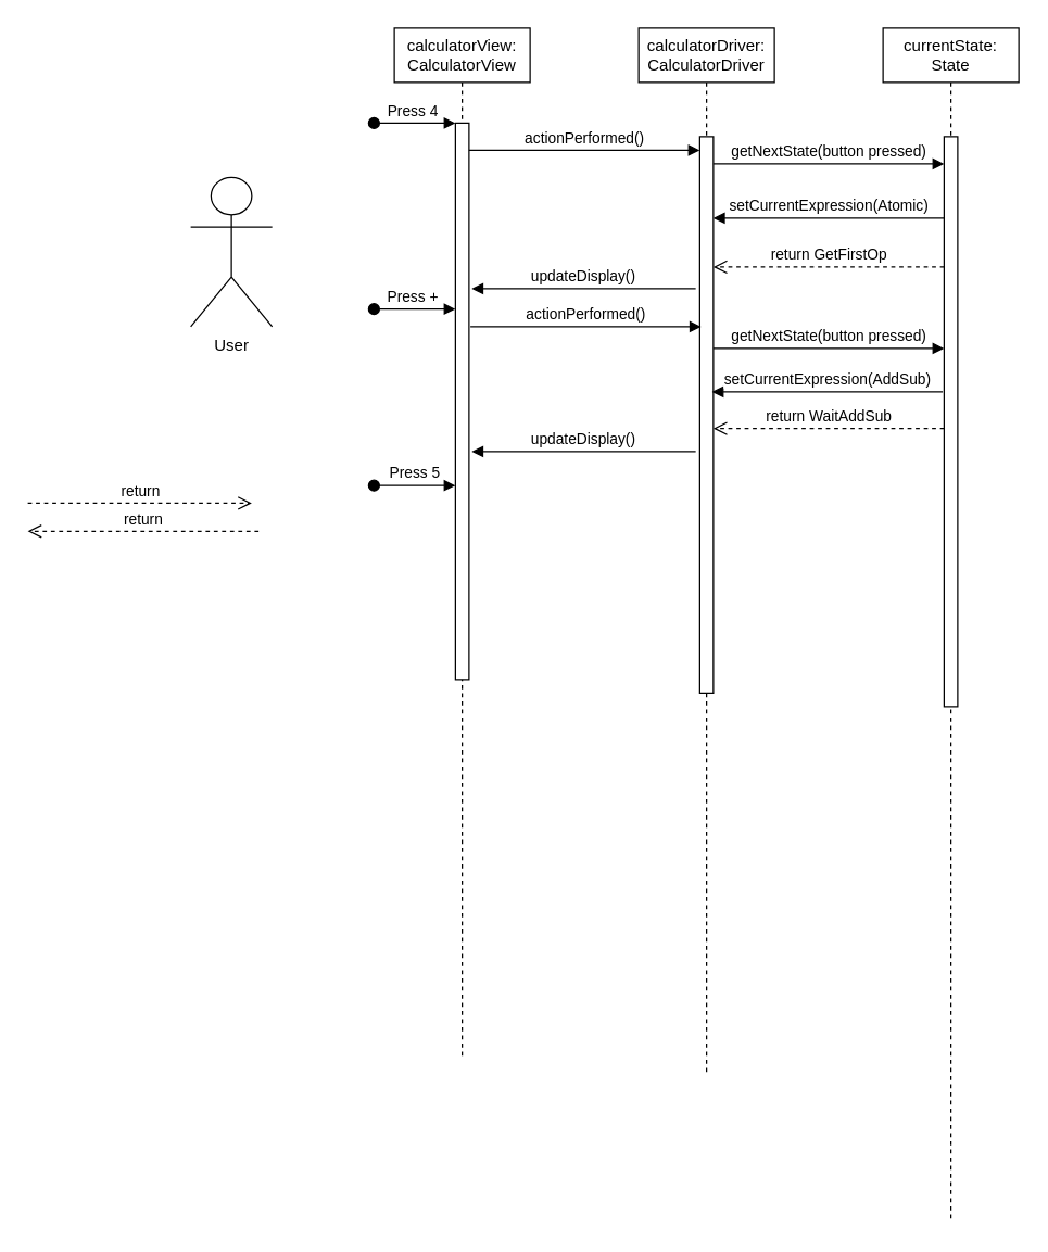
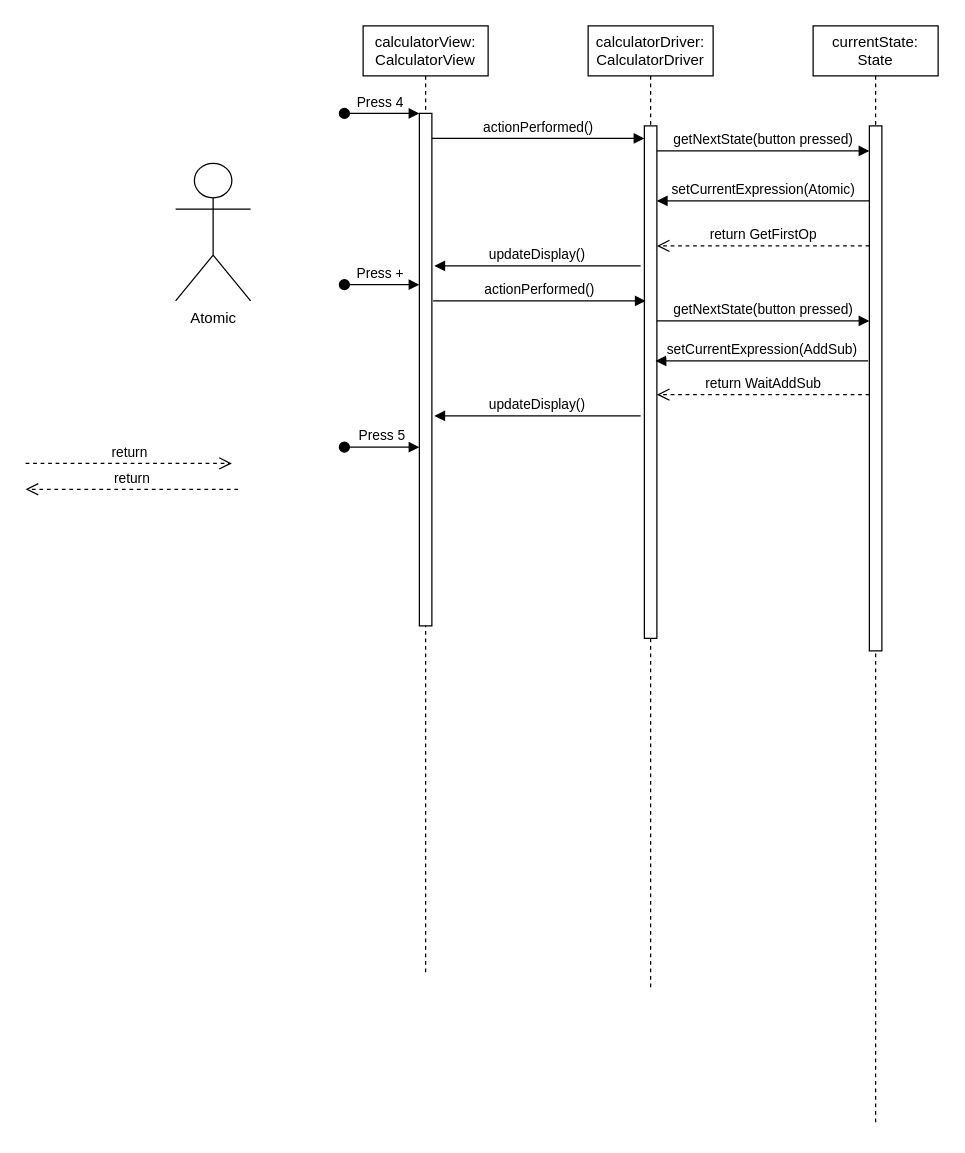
- <mxCell id="11" value="User" style="shape=umlActor;verticalLabelPosition=bottom;verticalAlign=top;html=1;outlineConnect=0;" vertex="1" parent="1"><mxGeometry x="140" y="130" width="60" height="110" as="geometry" /></mxCell>
+ <mxCell id="11" value="Atomic" style="shape=umlActor;verticalLabelPosition=bottom;verticalAlign=top;html=1;outlineConnect=0;" vertex="1" parent="1"><mxGeometry x="140" y="130" width="60" height="110" as="geometry" /></mxCell>
